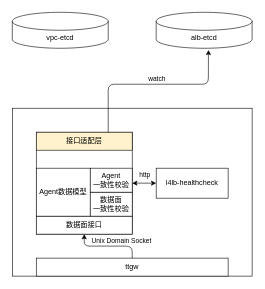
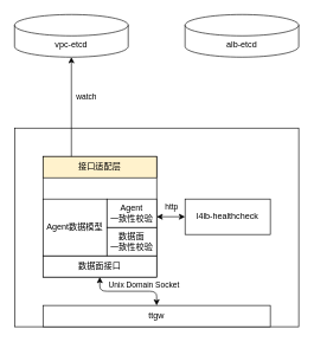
+ <mxCell id="13" value="" style="endArrow=classic;html=1;rounded=0;exitX=0.25;exitY=0;exitDx=0;exitDy=0;entryX=0.5;entryY=1;entryDx=0;entryDy=0;entryPerimeter=0;" edge="1" parent="1" source="8" target="3"><mxGeometry width="50" height="50" relative="1" as="geometry"><mxPoint x="-90" y="150" as="sourcePoint" /><mxPoint x="10" y="170" as="targetPoint" /></mxGeometry></mxCell>
+ <mxCell id="14" value="watch" style="edgeLabel;html=1;align=center;verticalAlign=middle;resizable=0;points=[];rounded=0;" vertex="1" connectable="0" parent="13"><mxGeometry x="0.209" y="1" relative="1" as="geometry"><mxPoint x="21" as="offset" /></mxGeometry></mxCell>
- <mxCell id="15" value="" style="endArrow=classic;html=1;exitX=0.75;exitY=0;exitDx=0;exitDy=0;entryX=0.545;entryY=1.047;entryDx=0;entryDy=0;entryPerimeter=0;rounded=1;" edge="1" parent="1" source="8" target="4"><mxGeometry width="50" height="50" relative="1" as="geometry"><mxPoint x="210" y="230" as="sourcePoint" /><mxPoint x="260" y="180" as="targetPoint" /><Array as="points"><mxPoint x="180" y="140" /><mxPoint x="347" y="140" /></Array></mxGeometry></mxCell>
- <mxCell id="16" value="watch" style="edgeLabel;html=1;align=center;verticalAlign=middle;resizable=0;points=[];rounded=0;" vertex="1" connectable="0" parent="15"><mxGeometry x="-0.027" y="3" relative="1" as="geometry"><mxPoint x="12" y="-7" as="offset" /></mxGeometry></mxCell>
- <mxCell id="19" value="" style="endArrow=none;html=1;exitX=0.5;exitY=1;exitDx=0;exitDy=0;entryX=0.5;entryY=0;entryDx=0;entryDy=0;startArrow=classic;startFill=1;rounded=1;" edge="1" parent="1" source="9" target="7"><mxGeometry width="50" height="50" relative="1" as="geometry"><mxPoint x="550" y="310" as="sourcePoint" /><mxPoint x="520" y="420" as="targetPoint" /><Array as="points"><mxPoint x="140" y="410" /><mxPoint x="220" y="410" /></Array></mxGeometry></mxCell>
+ <mxCell id="19" value="" style="endArrow=classic;html=1;exitX=0.5;exitY=1;exitDx=0;exitDy=0;entryX=0.5;entryY=0;entryDx=0;entryDy=0;startArrow=classic;startFill=1;rounded=1;" edge="1" parent="1" source="9" target="7"><mxGeometry width="50" height="50" relative="1" as="geometry"><mxPoint x="550" y="310" as="sourcePoint" /><mxPoint x="520" y="420" as="targetPoint" /><Array as="points"><mxPoint x="140" y="410" /><mxPoint x="220" y="410" /></Array></mxGeometry></mxCell>
